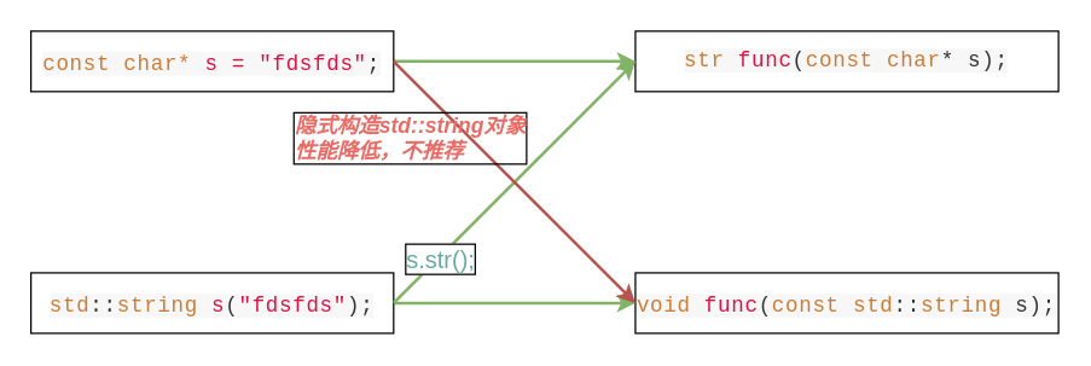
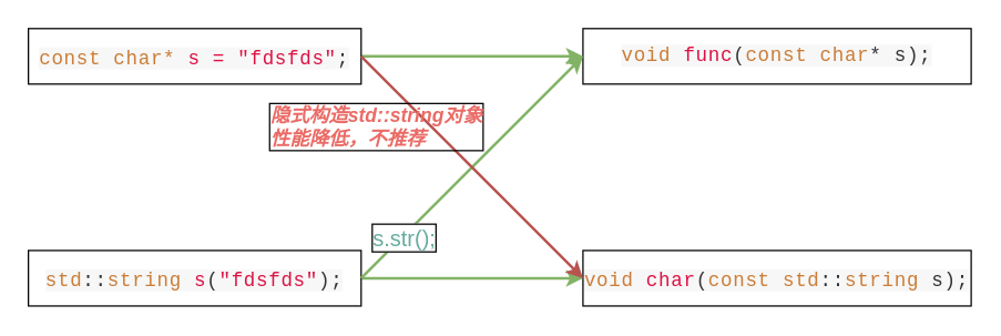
- <mxCell id="2" value="&lt;span class=&quot;code-snippet__function&quot; style=&quot;margin: 0px ; padding: 0px ; outline: 0px ; max-width: 1000% ; color: rgb(51 , 51 , 51) ; font-family: &amp;#34;consolas&amp;#34; , &amp;#34;liberation mono&amp;#34; , &amp;#34;menlo&amp;#34; , &amp;#34;courier&amp;#34; , monospace ; font-size: 14px ; letter-spacing: 0.544px ; text-align: left ; background-color: rgba(0 , 0 , 0 , 0.03) ; visibility: visible ; box-sizing: border-box ; overflow-wrap: break-word&quot;&gt;&lt;span class=&quot;code-snippet__keyword&quot; style=&quot;margin: 0px ; padding: 0px ; outline: 0px ; max-width: 1000% ; box-sizing: border-box ; overflow-wrap: break-word ; color: rgb(202 , 125 , 55) ; visibility: visible&quot;&gt;str&lt;/span&gt; &lt;span class=&quot;code-snippet__title&quot; style=&quot;margin: 0px ; padding: 0px ; outline: 0px ; max-width: 1000% ; box-sizing: border-box ; overflow-wrap: break-word ; color: rgb(221 , 17 , 68) ; visibility: visible&quot;&gt;func&lt;/span&gt;&lt;span class=&quot;code-snippet__params&quot; style=&quot;margin: 0px ; padding: 0px ; outline: 0px ; max-width: 1000% ; box-sizing: border-box ; overflow-wrap: break-word ; visibility: visible&quot;&gt;(&lt;span class=&quot;code-snippet__keyword&quot; style=&quot;margin: 0px ; padding: 0px ; outline: 0px ; max-width: 1000% ; box-sizing: border-box ; overflow-wrap: break-word ; color: rgb(202 , 125 , 55) ; visibility: visible&quot;&gt;const&lt;/span&gt; &lt;span class=&quot;code-snippet__keyword&quot; style=&quot;margin: 0px ; padding: 0px ; outline: 0px ; max-width: 1000% ; box-sizing: border-box ; overflow-wrap: break-word ; color: rgb(202 , 125 , 55) ; visibility: visible&quot;&gt;char&lt;/span&gt;* s)&lt;/span&gt;&lt;/span&gt;&lt;span style=&quot;color: rgb(51 , 51 , 51) ; font-family: &amp;#34;consolas&amp;#34; , &amp;#34;liberation mono&amp;#34; , &amp;#34;menlo&amp;#34; , &amp;#34;courier&amp;#34; , monospace ; font-size: 14px ; letter-spacing: 0.544px ; text-align: left ; background-color: rgba(0 , 0 , 0 , 0.03)&quot;&gt;;&lt;/span&gt;" style="rounded=0;whiteSpace=wrap;html=1;" vertex="1" parent="1"><mxGeometry x="420" y="20" width="280" height="40" as="geometry" /></mxCell>
+ <mxCell id="2" value="&lt;span class=&quot;code-snippet__function&quot; style=&quot;margin: 0px ; padding: 0px ; outline: 0px ; max-width: 1000% ; color: rgb(51 , 51 , 51) ; font-family: &amp;#34;consolas&amp;#34; , &amp;#34;liberation mono&amp;#34; , &amp;#34;menlo&amp;#34; , &amp;#34;courier&amp;#34; , monospace ; font-size: 14px ; letter-spacing: 0.544px ; text-align: left ; background-color: rgba(0 , 0 , 0 , 0.03) ; visibility: visible ; box-sizing: border-box ; overflow-wrap: break-word&quot;&gt;&lt;span class=&quot;code-snippet__keyword&quot; style=&quot;margin: 0px ; padding: 0px ; outline: 0px ; max-width: 1000% ; box-sizing: border-box ; overflow-wrap: break-word ; color: rgb(202 , 125 , 55) ; visibility: visible&quot;&gt;void&lt;/span&gt; &lt;span class=&quot;code-snippet__title&quot; style=&quot;margin: 0px ; padding: 0px ; outline: 0px ; max-width: 1000% ; box-sizing: border-box ; overflow-wrap: break-word ; color: rgb(221 , 17 , 68) ; visibility: visible&quot;&gt;func&lt;/span&gt;&lt;span class=&quot;code-snippet__params&quot; style=&quot;margin: 0px ; padding: 0px ; outline: 0px ; max-width: 1000% ; box-sizing: border-box ; overflow-wrap: break-word ; visibility: visible&quot;&gt;(&lt;span class=&quot;code-snippet__keyword&quot; style=&quot;margin: 0px ; padding: 0px ; outline: 0px ; max-width: 1000% ; box-sizing: border-box ; overflow-wrap: break-word ; color: rgb(202 , 125 , 55) ; visibility: visible&quot;&gt;const&lt;/span&gt; &lt;span class=&quot;code-snippet__keyword&quot; style=&quot;margin: 0px ; padding: 0px ; outline: 0px ; max-width: 1000% ; box-sizing: border-box ; overflow-wrap: break-word ; color: rgb(202 , 125 , 55) ; visibility: visible&quot;&gt;char&lt;/span&gt;* s)&lt;/span&gt;&lt;/span&gt;&lt;span style=&quot;color: rgb(51 , 51 , 51) ; font-family: &amp;#34;consolas&amp;#34; , &amp;#34;liberation mono&amp;#34; , &amp;#34;menlo&amp;#34; , &amp;#34;courier&amp;#34; , monospace ; font-size: 14px ; letter-spacing: 0.544px ; text-align: left ; background-color: rgba(0 , 0 , 0 , 0.03)&quot;&gt;;&lt;/span&gt;" style="rounded=0;whiteSpace=wrap;html=1;" vertex="1" parent="1"><mxGeometry x="420" y="20" width="280" height="40" as="geometry" /></mxCell>
- <mxCell id="3" value="&lt;span class=&quot;code-snippet__function&quot; style=&quot;margin: 0px ; padding: 0px ; outline: 0px ; max-width: 1000% ; color: rgb(51 , 51 , 51) ; font-family: &amp;#34;consolas&amp;#34; , &amp;#34;liberation mono&amp;#34; , &amp;#34;menlo&amp;#34; , &amp;#34;courier&amp;#34; , monospace ; font-size: 14px ; letter-spacing: 0.544px ; text-align: left ; background-color: rgba(0 , 0 , 0 , 0.03) ; visibility: visible ; box-sizing: border-box ; overflow-wrap: break-word&quot;&gt;&lt;span class=&quot;code-snippet__keyword&quot; style=&quot;margin: 0px ; padding: 0px ; outline: 0px ; max-width: 1000% ; box-sizing: border-box ; overflow-wrap: break-word ; color: rgb(202 , 125 , 55) ; visibility: visible&quot;&gt;void&lt;/span&gt; &lt;span class=&quot;code-snippet__title&quot; style=&quot;margin: 0px ; padding: 0px ; outline: 0px ; max-width: 1000% ; box-sizing: border-box ; overflow-wrap: break-word ; color: rgb(221 , 17 , 68) ; visibility: visible&quot;&gt;func&lt;/span&gt;&lt;span class=&quot;code-snippet__params&quot; style=&quot;margin: 0px ; padding: 0px ; outline: 0px ; max-width: 1000% ; box-sizing: border-box ; overflow-wrap: break-word ; visibility: visible&quot;&gt;(&lt;span class=&quot;code-snippet__keyword&quot; style=&quot;margin: 0px ; padding: 0px ; outline: 0px ; max-width: 1000% ; box-sizing: border-box ; overflow-wrap: break-word ; color: rgb(202 , 125 , 55) ; visibility: visible&quot;&gt;const&lt;/span&gt; &lt;span class=&quot;code-snippet__built_in&quot; style=&quot;margin: 0px ; padding: 0px ; outline: 0px ; max-width: 1000% ; box-sizing: border-box ; overflow-wrap: break-word ; color: rgb(202 , 125 , 55) ; visibility: visible&quot;&gt;std&lt;/span&gt;::&lt;span class=&quot;code-snippet__built_in&quot; style=&quot;margin: 0px ; padding: 0px ; outline: 0px ; max-width: 1000% ; box-sizing: border-box ; overflow-wrap: break-word ; color: rgb(202 , 125 , 55) ; visibility: visible&quot;&gt;string&lt;/span&gt;&amp;nbsp;s)&lt;/span&gt;&lt;/span&gt;&lt;span style=&quot;color: rgb(51 , 51 , 51) ; font-family: &amp;#34;consolas&amp;#34; , &amp;#34;liberation mono&amp;#34; , &amp;#34;menlo&amp;#34; , &amp;#34;courier&amp;#34; , monospace ; font-size: 14px ; letter-spacing: 0.544px ; text-align: left ; background-color: rgba(0 , 0 , 0 , 0.03)&quot;&gt;;&lt;/span&gt;" style="rounded=0;whiteSpace=wrap;html=1;fontSize=16;" vertex="1" parent="1"><mxGeometry x="420" y="180" width="280" height="40" as="geometry" /></mxCell>
+ <mxCell id="3" value="&lt;span class=&quot;code-snippet__function&quot; style=&quot;margin: 0px ; padding: 0px ; outline: 0px ; max-width: 1000% ; color: rgb(51 , 51 , 51) ; font-family: &amp;#34;consolas&amp;#34; , &amp;#34;liberation mono&amp;#34; , &amp;#34;menlo&amp;#34; , &amp;#34;courier&amp;#34; , monospace ; font-size: 14px ; letter-spacing: 0.544px ; text-align: left ; background-color: rgba(0 , 0 , 0 , 0.03) ; visibility: visible ; box-sizing: border-box ; overflow-wrap: break-word&quot;&gt;&lt;span class=&quot;code-snippet__keyword&quot; style=&quot;margin: 0px ; padding: 0px ; outline: 0px ; max-width: 1000% ; box-sizing: border-box ; overflow-wrap: break-word ; color: rgb(202 , 125 , 55) ; visibility: visible&quot;&gt;void&lt;/span&gt; &lt;span class=&quot;code-snippet__title&quot; style=&quot;margin: 0px ; padding: 0px ; outline: 0px ; max-width: 1000% ; box-sizing: border-box ; overflow-wrap: break-word ; color: rgb(221 , 17 , 68) ; visibility: visible&quot;&gt;char&lt;/span&gt;&lt;span class=&quot;code-snippet__params&quot; style=&quot;margin: 0px ; padding: 0px ; outline: 0px ; max-width: 1000% ; box-sizing: border-box ; overflow-wrap: break-word ; visibility: visible&quot;&gt;(&lt;span class=&quot;code-snippet__keyword&quot; style=&quot;margin: 0px ; padding: 0px ; outline: 0px ; max-width: 1000% ; box-sizing: border-box ; overflow-wrap: break-word ; color: rgb(202 , 125 , 55) ; visibility: visible&quot;&gt;const&lt;/span&gt; &lt;span class=&quot;code-snippet__built_in&quot; style=&quot;margin: 0px ; padding: 0px ; outline: 0px ; max-width: 1000% ; box-sizing: border-box ; overflow-wrap: break-word ; color: rgb(202 , 125 , 55) ; visibility: visible&quot;&gt;std&lt;/span&gt;::&lt;span class=&quot;code-snippet__built_in&quot; style=&quot;margin: 0px ; padding: 0px ; outline: 0px ; max-width: 1000% ; box-sizing: border-box ; overflow-wrap: break-word ; color: rgb(202 , 125 , 55) ; visibility: visible&quot;&gt;string&lt;/span&gt;&amp;nbsp;s)&lt;/span&gt;&lt;/span&gt;&lt;span style=&quot;color: rgb(51 , 51 , 51) ; font-family: &amp;#34;consolas&amp;#34; , &amp;#34;liberation mono&amp;#34; , &amp;#34;menlo&amp;#34; , &amp;#34;courier&amp;#34; , monospace ; font-size: 14px ; letter-spacing: 0.544px ; text-align: left ; background-color: rgba(0 , 0 , 0 , 0.03)&quot;&gt;;&lt;/span&gt;" style="rounded=0;whiteSpace=wrap;html=1;fontSize=16;" vertex="1" parent="1"><mxGeometry x="420" y="180" width="280" height="40" as="geometry" /></mxCell>
